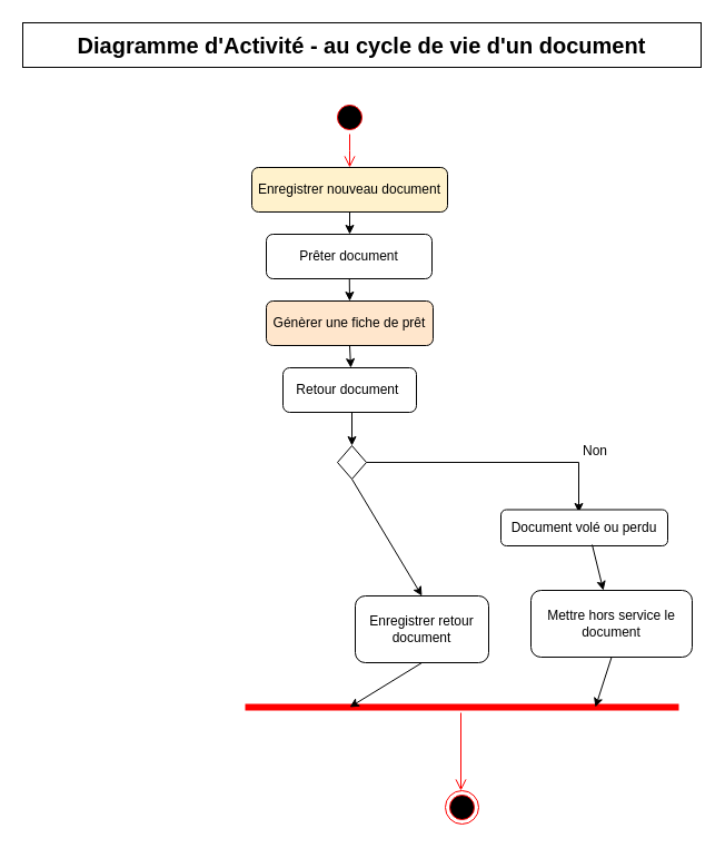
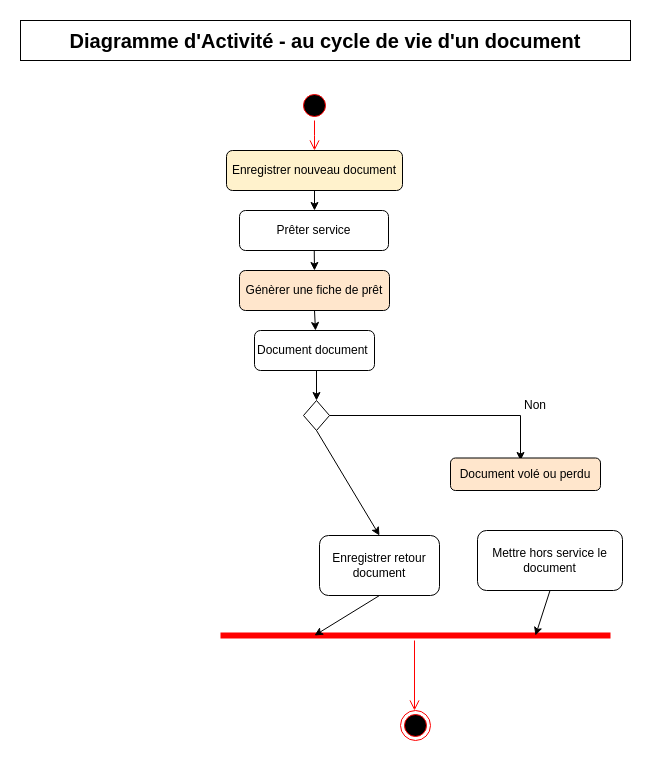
- <mxCell id="6" value="Prêter document" style="rounded=1;whiteSpace=wrap;html=1;" vertex="1" parent="1"><mxGeometry x="239" y="210" width="149" height="40" as="geometry" /></mxCell>
+ <mxCell id="6" value="Prêter service" style="rounded=1;whiteSpace=wrap;html=1;" vertex="1" parent="1"><mxGeometry x="239" y="210" width="149" height="40" as="geometry" /></mxCell>
- <mxCell id="11" value="Retour document&amp;nbsp;" style="rounded=1;whiteSpace=wrap;html=1;" vertex="1" parent="1"><mxGeometry x="254" y="330" width="120" height="40" as="geometry" /></mxCell>
+ <mxCell id="11" value="Document document&amp;nbsp;" style="rounded=1;whiteSpace=wrap;html=1;" vertex="1" parent="1"><mxGeometry x="254" y="330" width="120" height="40" as="geometry" /></mxCell>
- <mxCell id="17" value="Document volé ou perdu" style="rounded=1;whiteSpace=wrap;html=1;" vertex="1" parent="1"><mxGeometry x="450" y="457.5" width="150" height="32.5" as="geometry" /></mxCell>
+ <mxCell id="17" value="Document volé ou perdu" style="rounded=1;whiteSpace=wrap;html=1;fillColor=#ffe6cc;" vertex="1" parent="1"><mxGeometry x="450" y="457.5" width="150" height="32.5" as="geometry" /></mxCell>
- <mxCell id="19" value="" style="endArrow=classic;html=1;rounded=0;exitX=0.547;exitY=0.969;exitDx=0;exitDy=0;exitPerimeter=0;" edge="1" parent="1" source="17" target="20"><mxGeometry width="50" height="50" relative="1" as="geometry"><mxPoint x="525" y="490" as="sourcePoint" /><mxPoint x="525" y="530" as="targetPoint" /></mxGeometry></mxCell>
